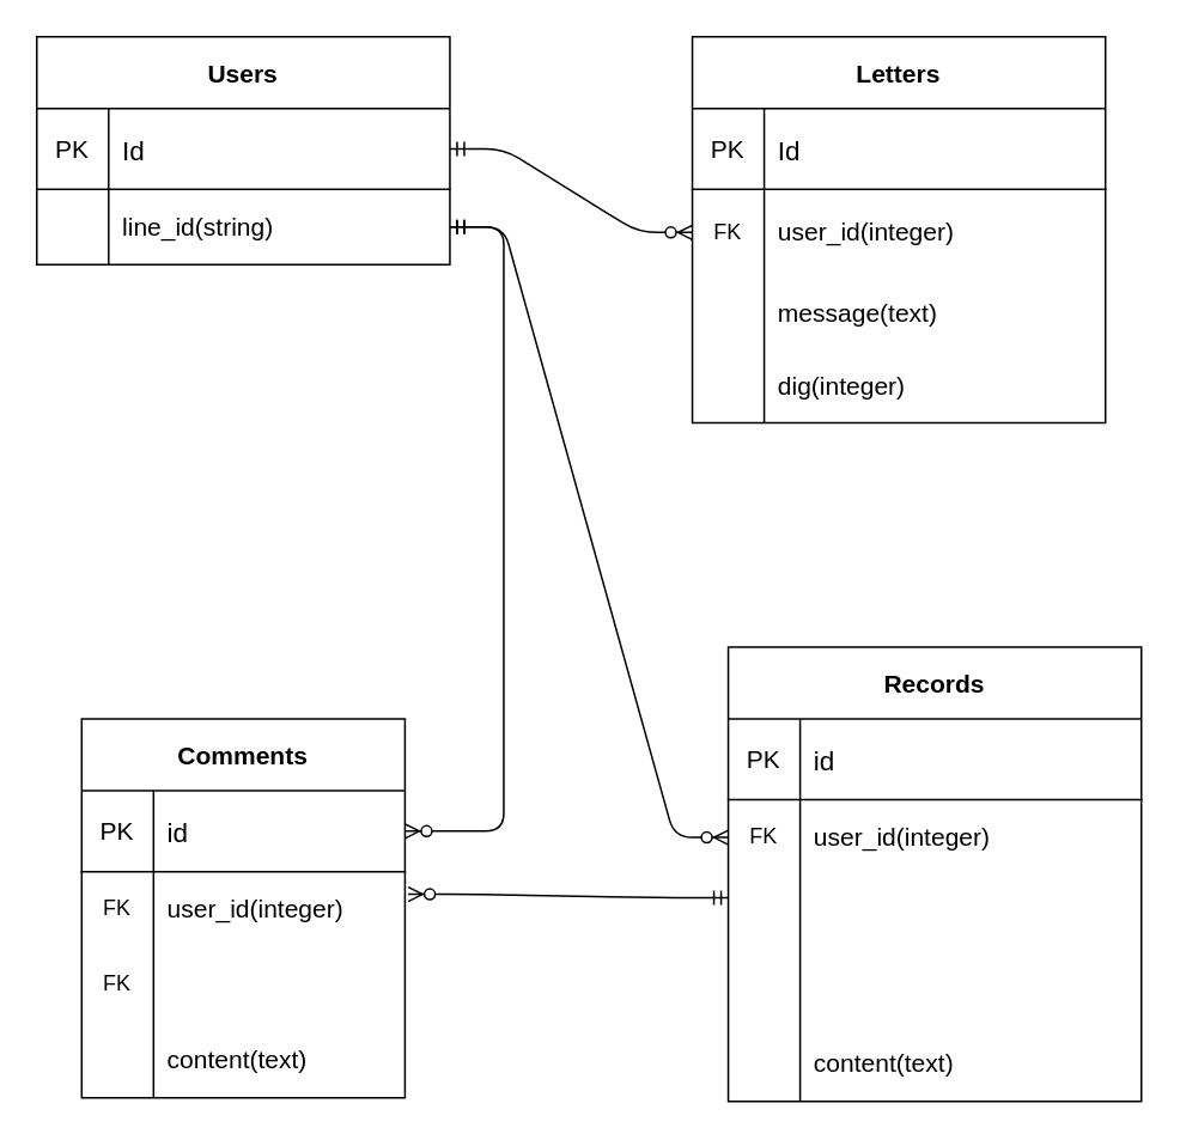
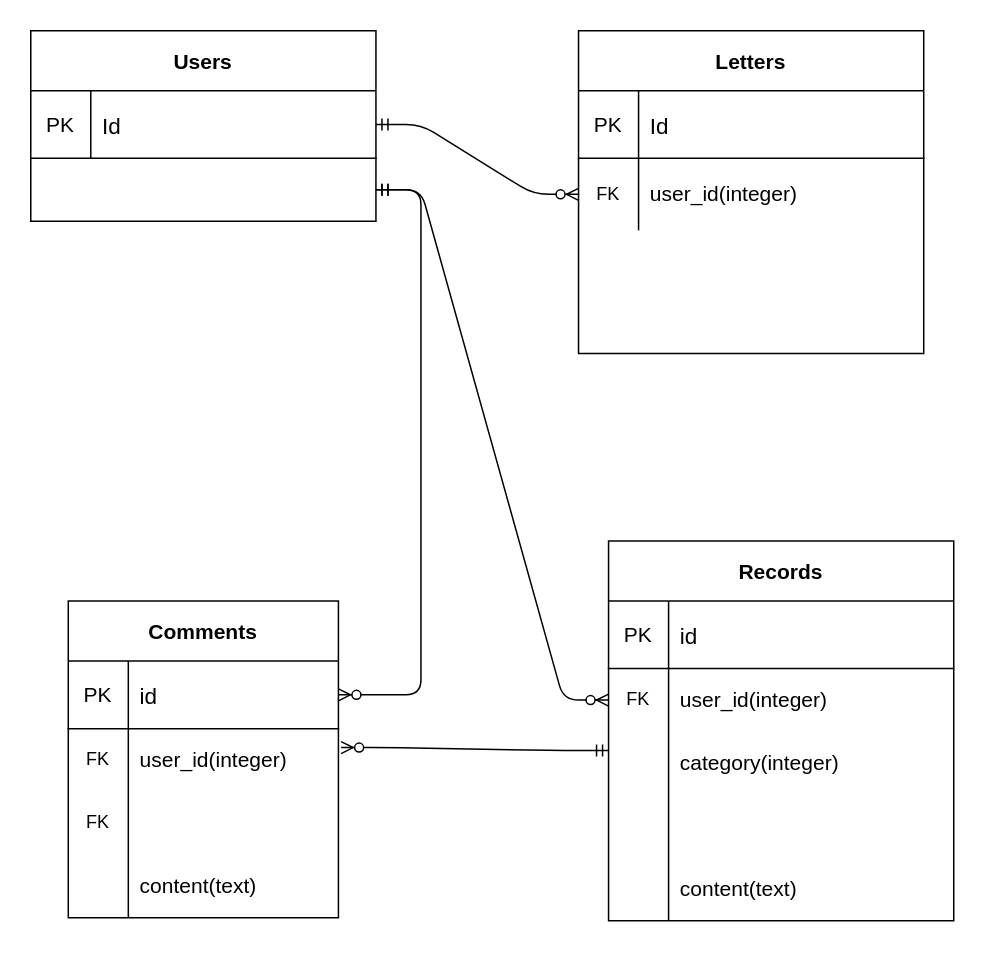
- <mxCell id="8" value="line_id(string)" style="shape=partialRectangle;html=1;whiteSpace=wrap;connectable=0;fillColor=none;top=0;left=0;bottom=0;right=0;align=left;spacingLeft=6;overflow=hidden;pointerEvents=1;fontSize=14;" parent="6" vertex="1"><mxGeometry x="40" width="190" height="42" as="geometry"><mxRectangle width="190" height="42" as="alternateBounds" /></mxGeometry></mxCell>
- <mxCell id="45" value="message(text)" style="shape=partialRectangle;html=1;whiteSpace=wrap;connectable=0;fillColor=none;top=0;left=0;bottom=0;right=0;align=left;spacingLeft=6;overflow=hidden;pointerEvents=1;fontSize=14;" parent="43" vertex="1"><mxGeometry x="40" width="190" height="42" as="geometry"><mxRectangle width="190" height="42" as="alternateBounds" /></mxGeometry></mxCell>
- <mxCell id="48" value="dig(integer)" style="shape=partialRectangle;html=1;whiteSpace=wrap;connectable=0;fillColor=none;top=0;left=0;bottom=0;right=0;align=left;spacingLeft=6;overflow=hidden;pointerEvents=1;fontSize=14;" parent="46" vertex="1"><mxGeometry x="40" width="190" height="40" as="geometry"><mxRectangle width="190" height="40" as="alternateBounds" /></mxGeometry></mxCell>
+ <mxCell id="30" value="category(integer)" style="shape=partialRectangle;html=1;whiteSpace=wrap;connectable=0;fillColor=none;top=0;left=0;bottom=0;right=0;align=left;spacingLeft=6;overflow=hidden;pointerEvents=1;fontSize=14;" parent="28" vertex="1"><mxGeometry x="40" width="190" height="42" as="geometry"><mxRectangle width="190" height="42" as="alternateBounds" /></mxGeometry></mxCell>
